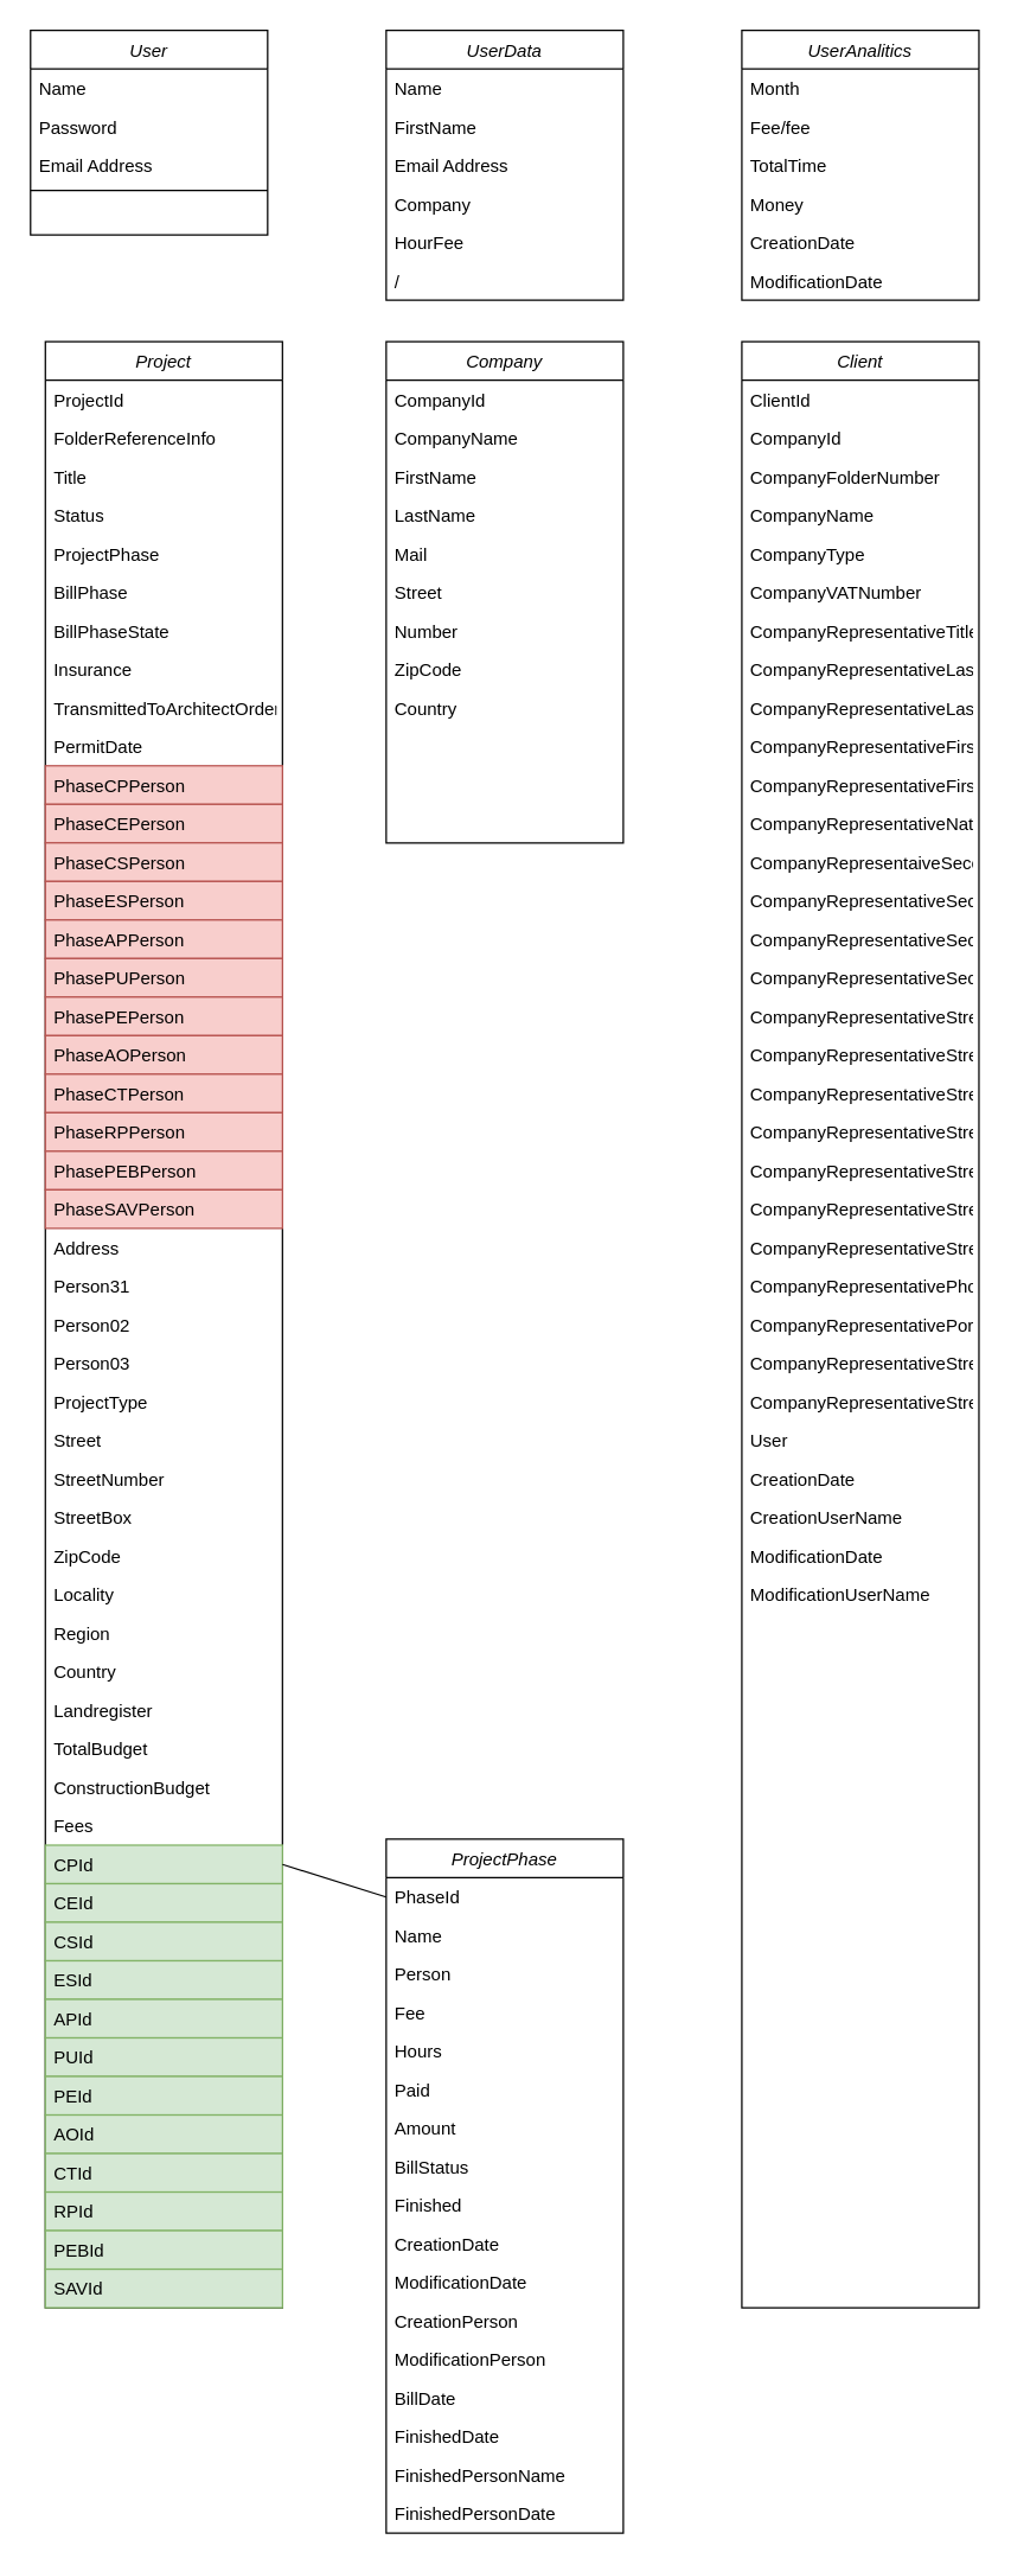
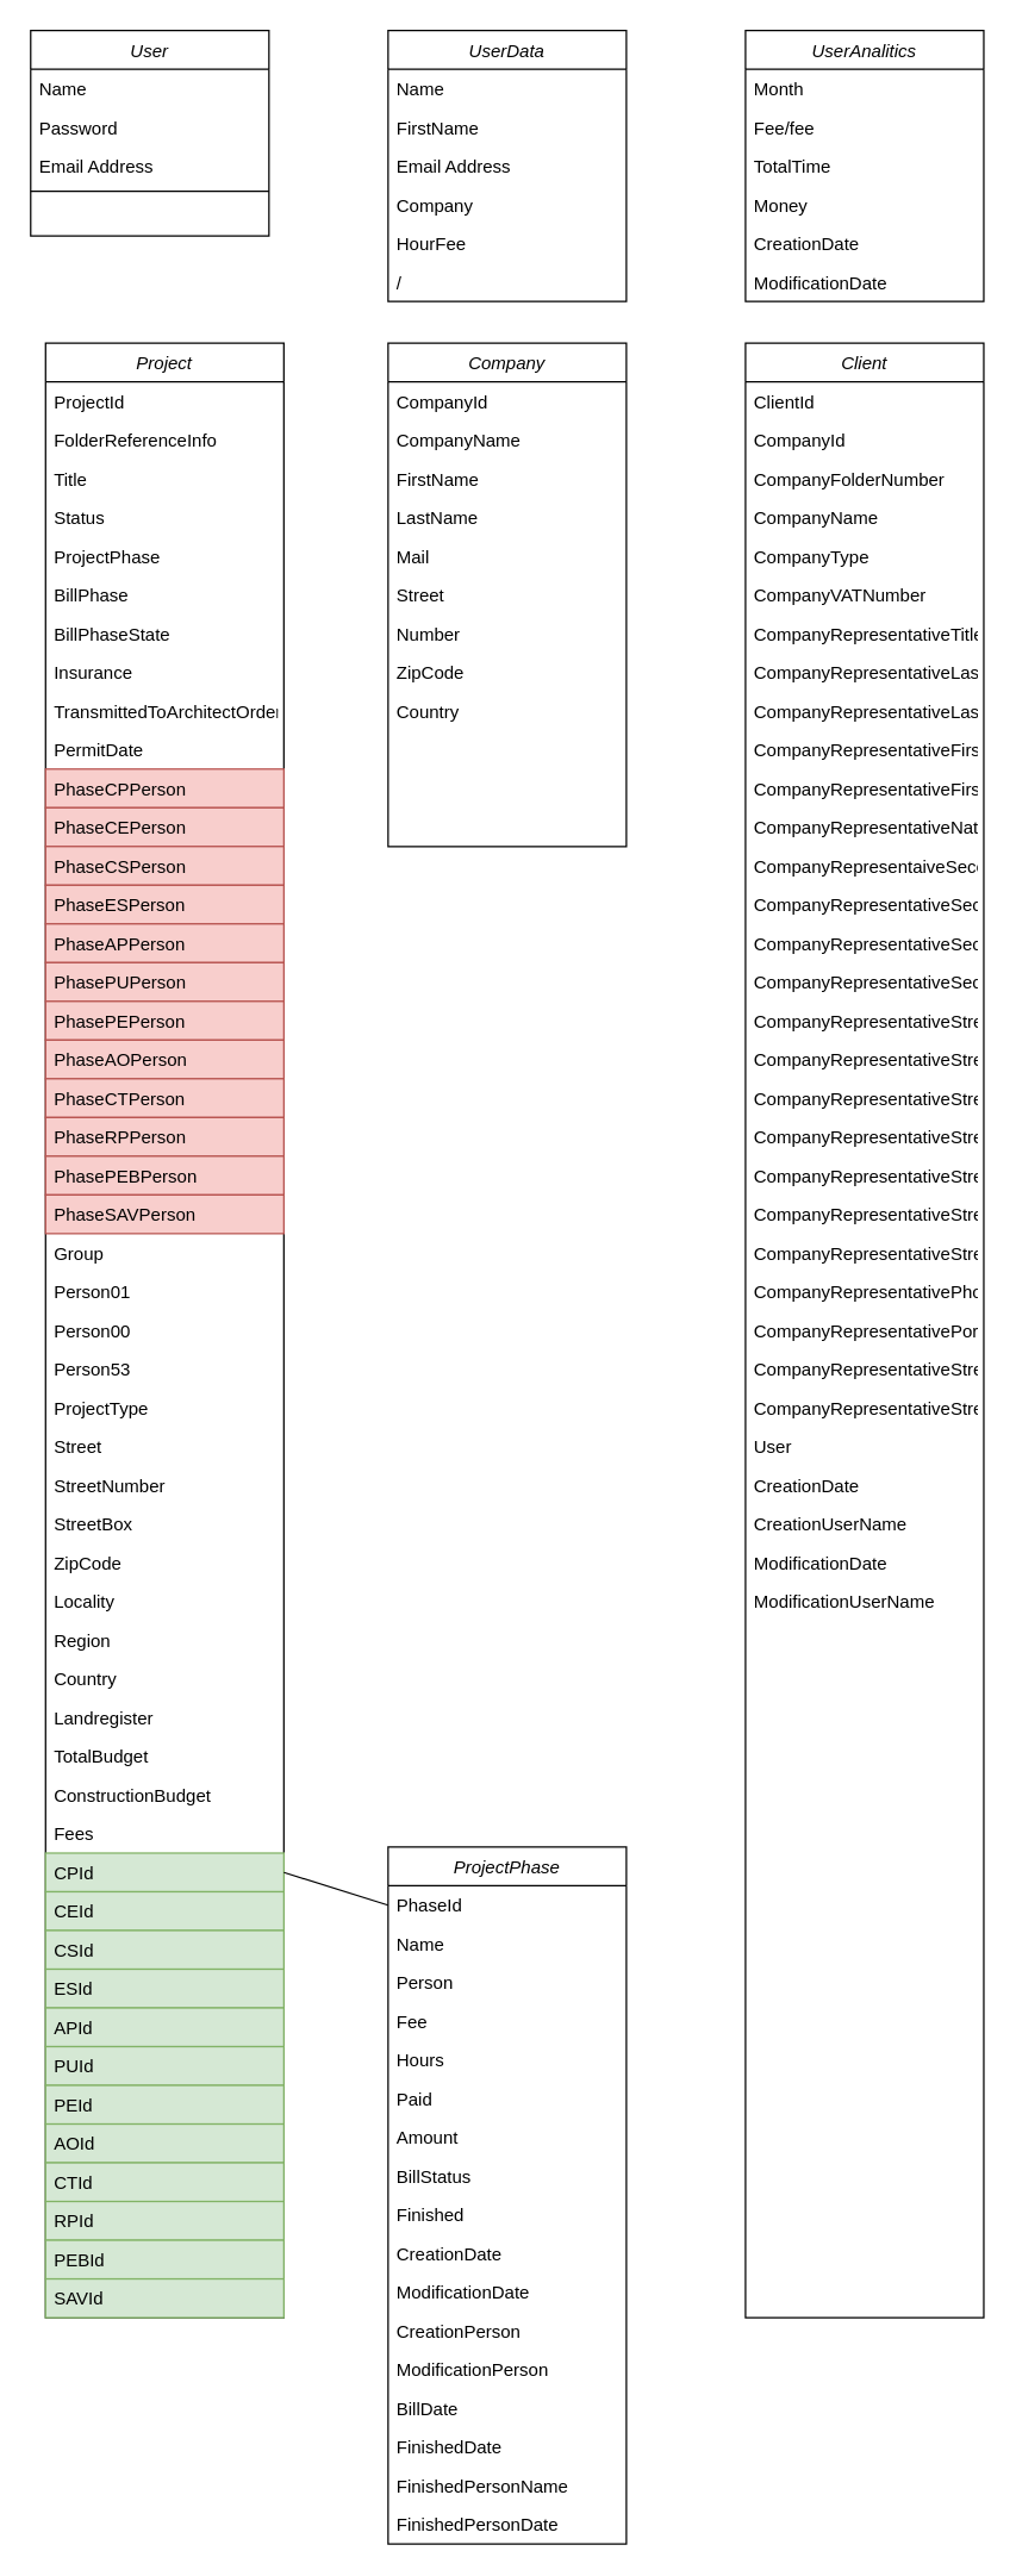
- <mxCell id="62" value="Address" style="text;align=left;verticalAlign=top;spacingLeft=4;spacingRight=4;overflow=hidden;rotatable=0;points=[[0,0.5],[1,0.5]];portConstraint=eastwest;rounded=0;shadow=0;html=0;" parent="39" vertex="1"><mxGeometry y="598" width="160" height="26" as="geometry" /></mxCell>
+ <mxCell id="62" value="Group" style="text;align=left;verticalAlign=top;spacingLeft=4;spacingRight=4;overflow=hidden;rotatable=0;points=[[0,0.5],[1,0.5]];portConstraint=eastwest;rounded=0;shadow=0;html=0;" parent="39" vertex="1"><mxGeometry y="598" width="160" height="26" as="geometry" /></mxCell>
- <mxCell id="63" value="Person31" style="text;align=left;verticalAlign=top;spacingLeft=4;spacingRight=4;overflow=hidden;rotatable=0;points=[[0,0.5],[1,0.5]];portConstraint=eastwest;rounded=0;shadow=0;html=0;" parent="39" vertex="1"><mxGeometry y="624" width="160" height="26" as="geometry" /></mxCell>
+ <mxCell id="63" value="Person01" style="text;align=left;verticalAlign=top;spacingLeft=4;spacingRight=4;overflow=hidden;rotatable=0;points=[[0,0.5],[1,0.5]];portConstraint=eastwest;rounded=0;shadow=0;html=0;" parent="39" vertex="1"><mxGeometry y="624" width="160" height="26" as="geometry" /></mxCell>
- <mxCell id="64" value="Person02" style="text;align=left;verticalAlign=top;spacingLeft=4;spacingRight=4;overflow=hidden;rotatable=0;points=[[0,0.5],[1,0.5]];portConstraint=eastwest;rounded=0;shadow=0;html=0;" parent="39" vertex="1"><mxGeometry y="650" width="160" height="26" as="geometry" /></mxCell>
+ <mxCell id="64" value="Person00" style="text;align=left;verticalAlign=top;spacingLeft=4;spacingRight=4;overflow=hidden;rotatable=0;points=[[0,0.5],[1,0.5]];portConstraint=eastwest;rounded=0;shadow=0;html=0;" parent="39" vertex="1"><mxGeometry y="650" width="160" height="26" as="geometry" /></mxCell>
- <mxCell id="65" value="Person03" style="text;align=left;verticalAlign=top;spacingLeft=4;spacingRight=4;overflow=hidden;rotatable=0;points=[[0,0.5],[1,0.5]];portConstraint=eastwest;rounded=0;shadow=0;html=0;" parent="39" vertex="1"><mxGeometry y="676" width="160" height="26" as="geometry" /></mxCell>
+ <mxCell id="65" value="Person53" style="text;align=left;verticalAlign=top;spacingLeft=4;spacingRight=4;overflow=hidden;rotatable=0;points=[[0,0.5],[1,0.5]];portConstraint=eastwest;rounded=0;shadow=0;html=0;" parent="39" vertex="1"><mxGeometry y="676" width="160" height="26" as="geometry" /></mxCell>
